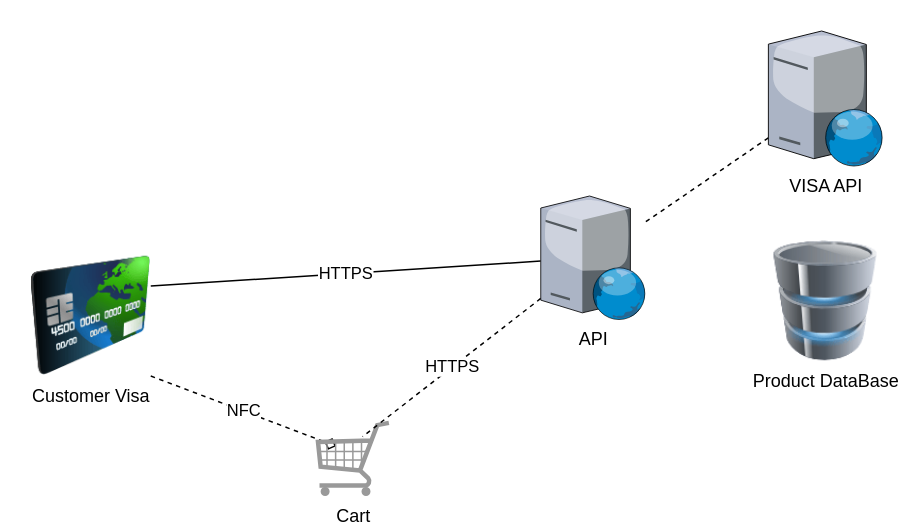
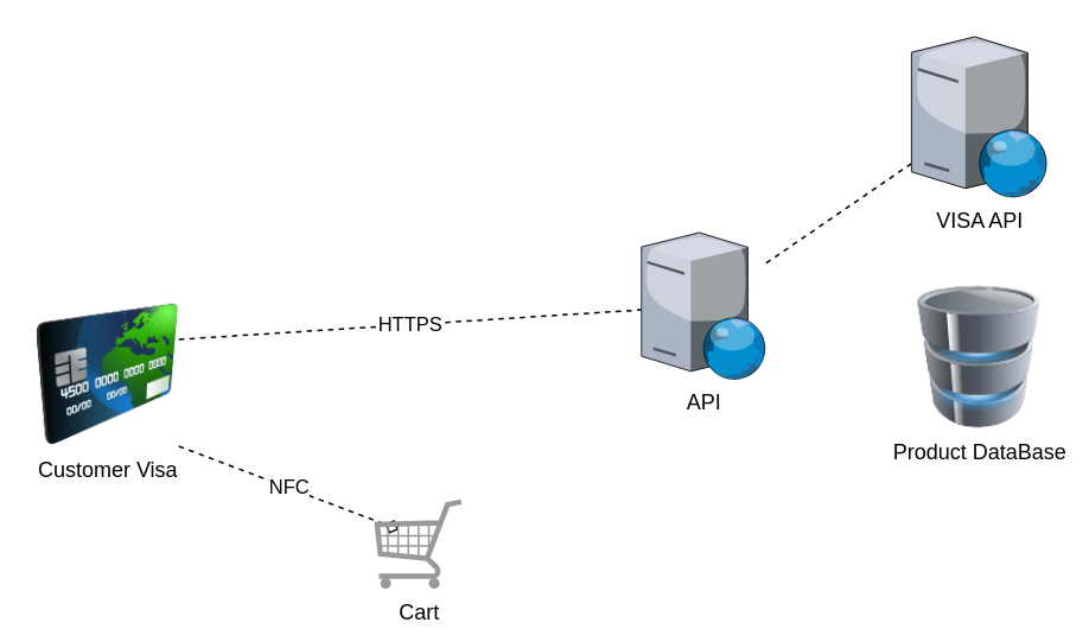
- <mxCell id="2" value="HTTPS" style="edgeStyle=none;html=1;exitX=1;exitY=0.25;exitDx=0;exitDy=0;endArrow=none;endFill=0;dashed=0;" edge="1" parent="1" source="4" target="7"><mxGeometry relative="1" as="geometry" /></mxCell>
+ <mxCell id="2" value="HTTPS" style="edgeStyle=none;html=1;exitX=1;exitY=0.25;exitDx=0;exitDy=0;endArrow=none;endFill=0;dashed=1;" edge="1" parent="1" source="4" target="7"><mxGeometry relative="1" as="geometry" /></mxCell>
- <mxCell id="6" value="HTTPS" style="edgeStyle=none;html=1;entryX=0.624;entryY=0.208;entryDx=0;entryDy=0;entryPerimeter=0;dashed=1;endArrow=none;endFill=0;" edge="1" parent="1" source="7" target="5"><mxGeometry relative="1" as="geometry" /></mxCell>
